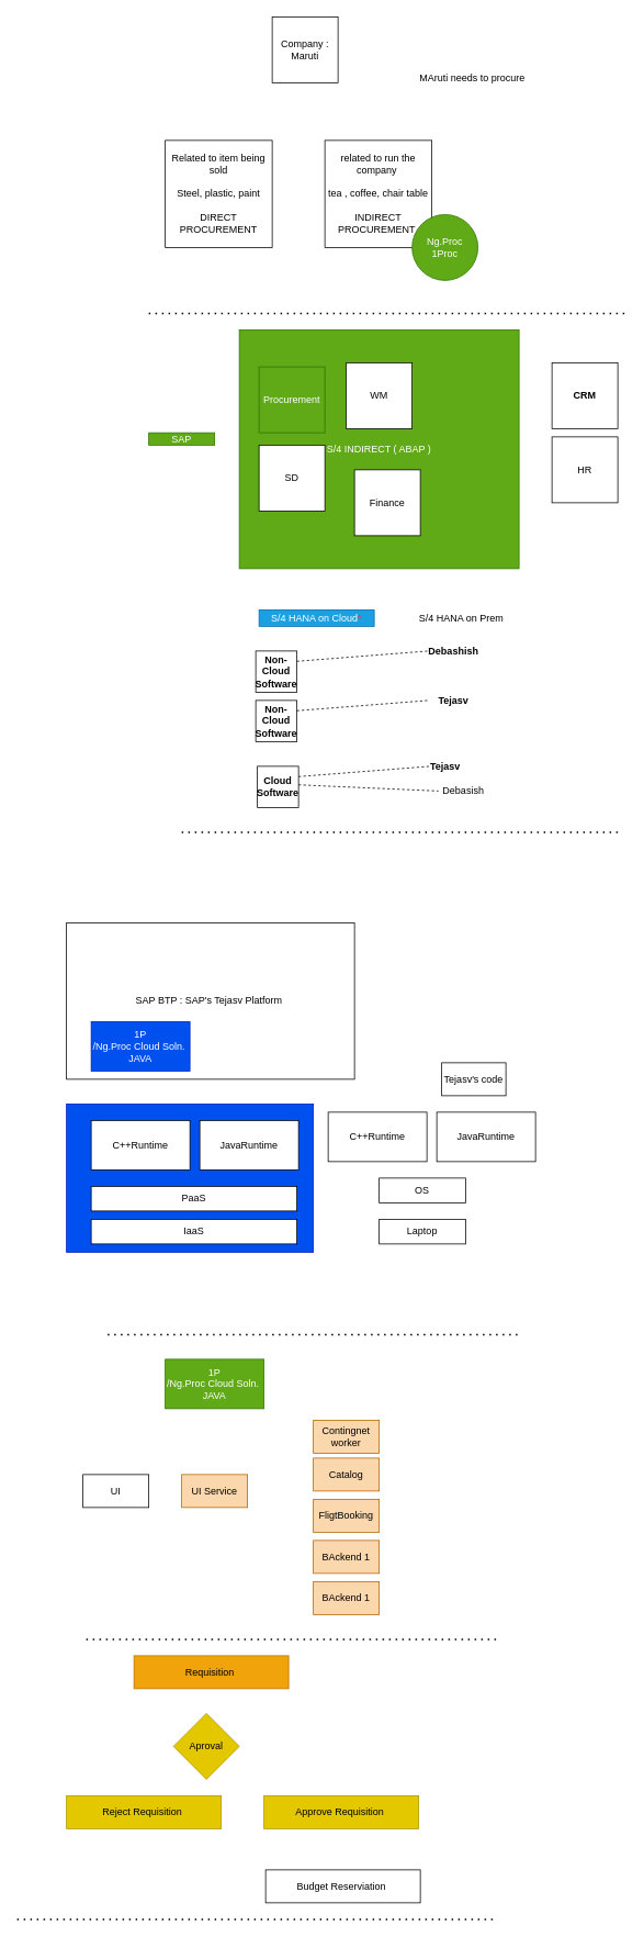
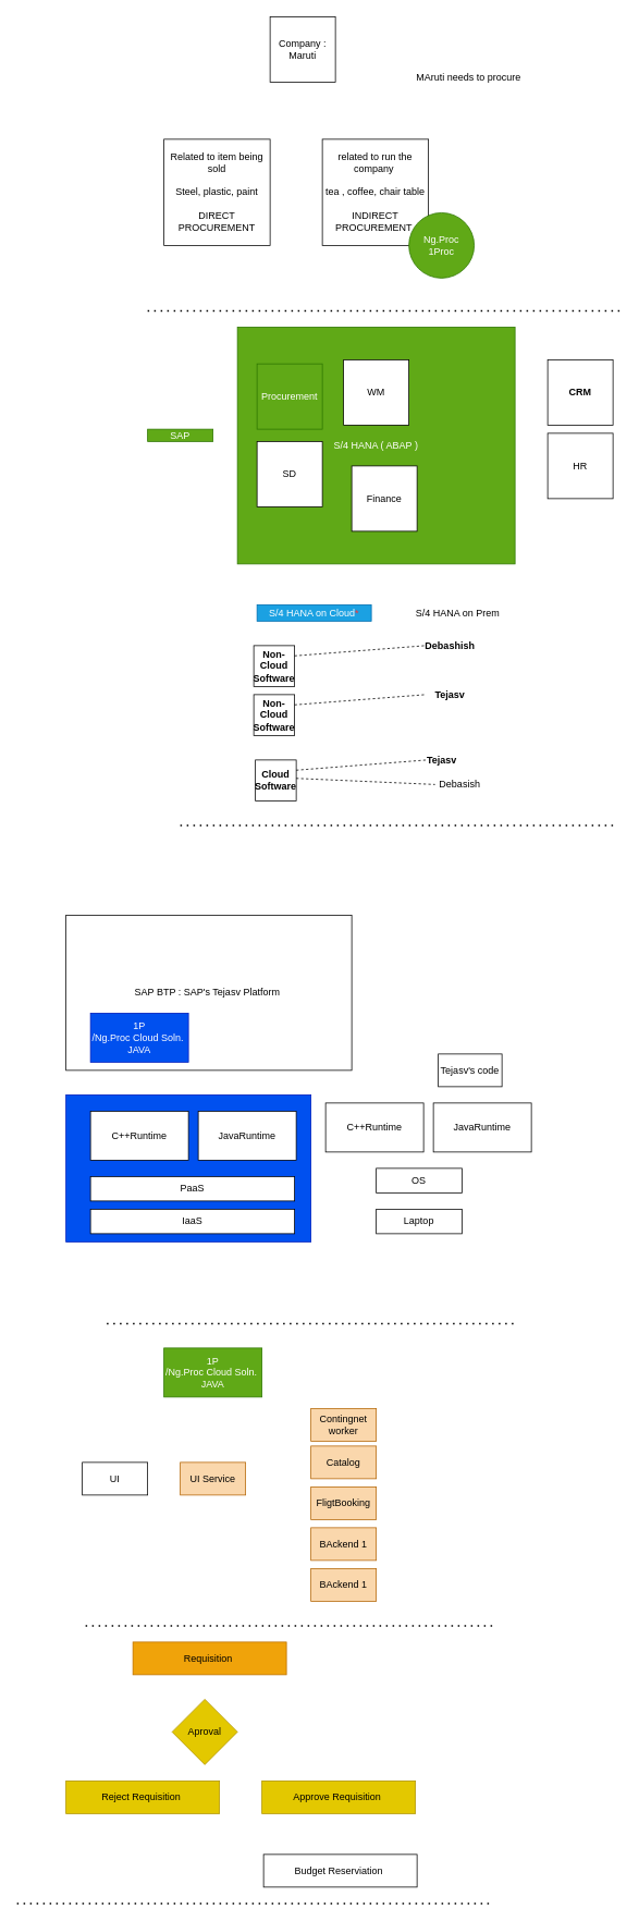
- <mxCell id="4" value="S/4 INDIRECT ( ABAP )" style="text;html=1;align=center;verticalAlign=middle;whiteSpace=wrap;rounded=0;fillColor=#60a917;strokeColor=#2D7600;fontColor=#ffffff;labelPosition=center;verticalLabelPosition=middle;" vertex="1" parent="1"><mxGeometry x="290" y="400" width="340" height="290" as="geometry" /></mxCell>
+ <mxCell id="4" value="S/4 HANA ( ABAP )" style="text;html=1;align=center;verticalAlign=middle;whiteSpace=wrap;rounded=0;fillColor=#60a917;strokeColor=#2D7600;fontColor=#ffffff;labelPosition=center;verticalLabelPosition=middle;" vertex="1" parent="1"><mxGeometry x="290" y="400" width="340" height="290" as="geometry" /></mxCell>
